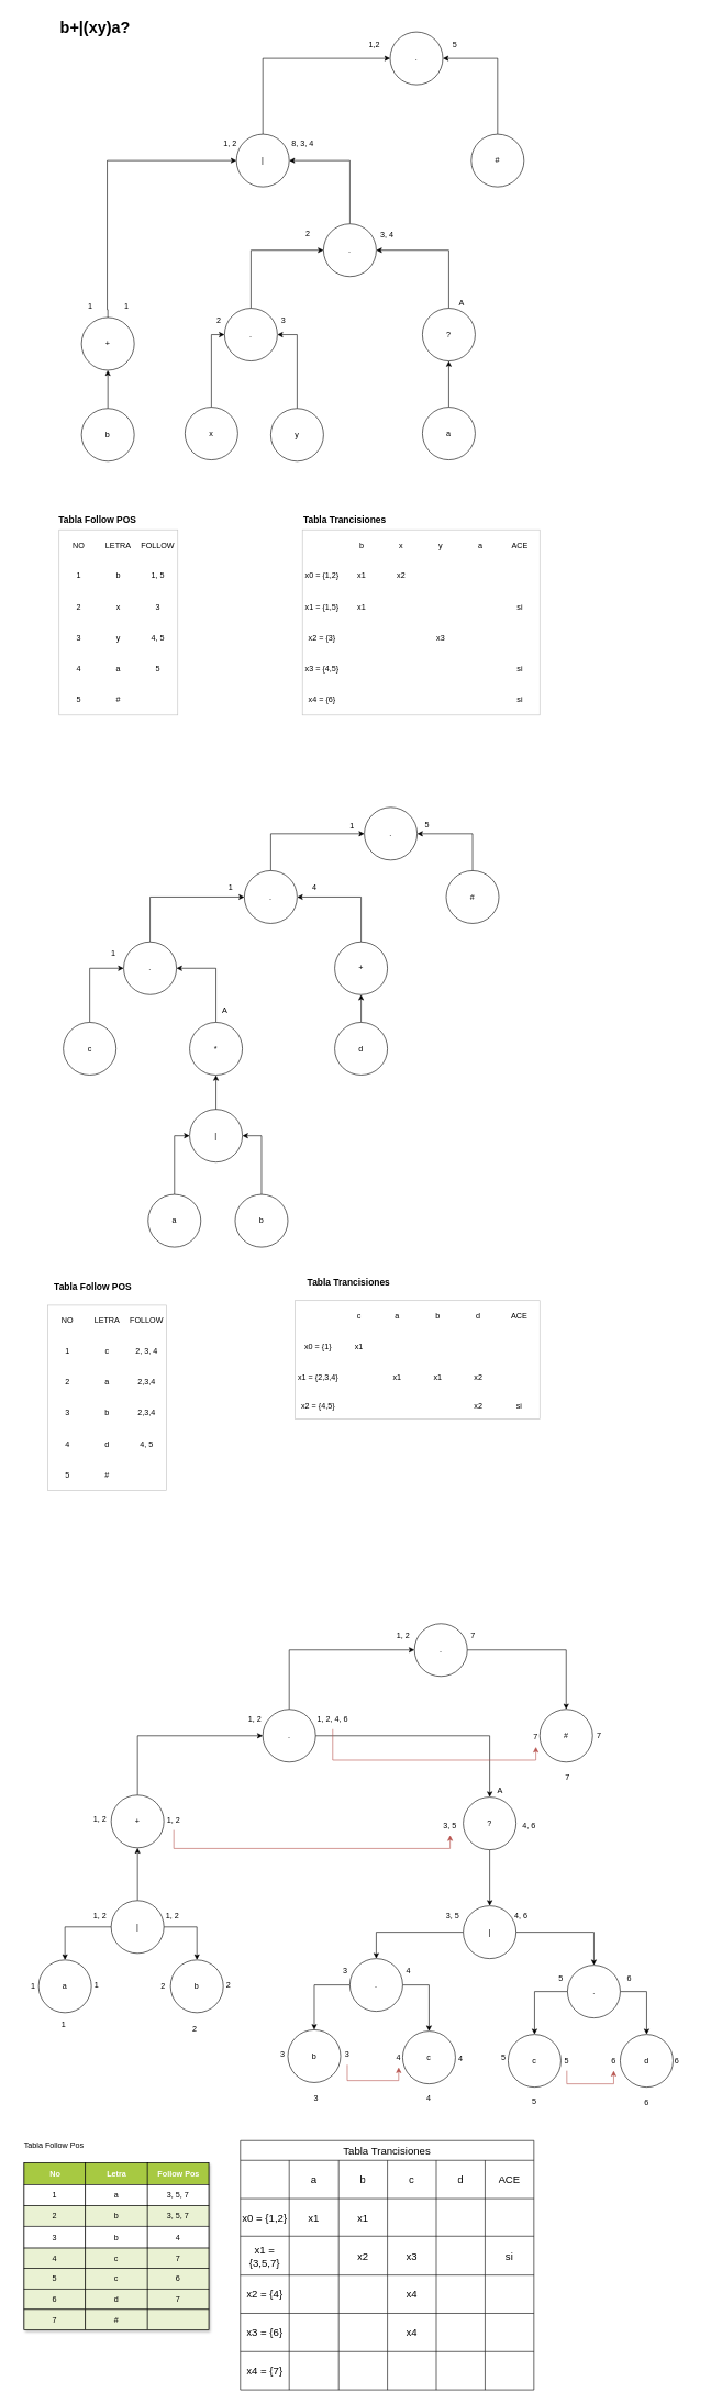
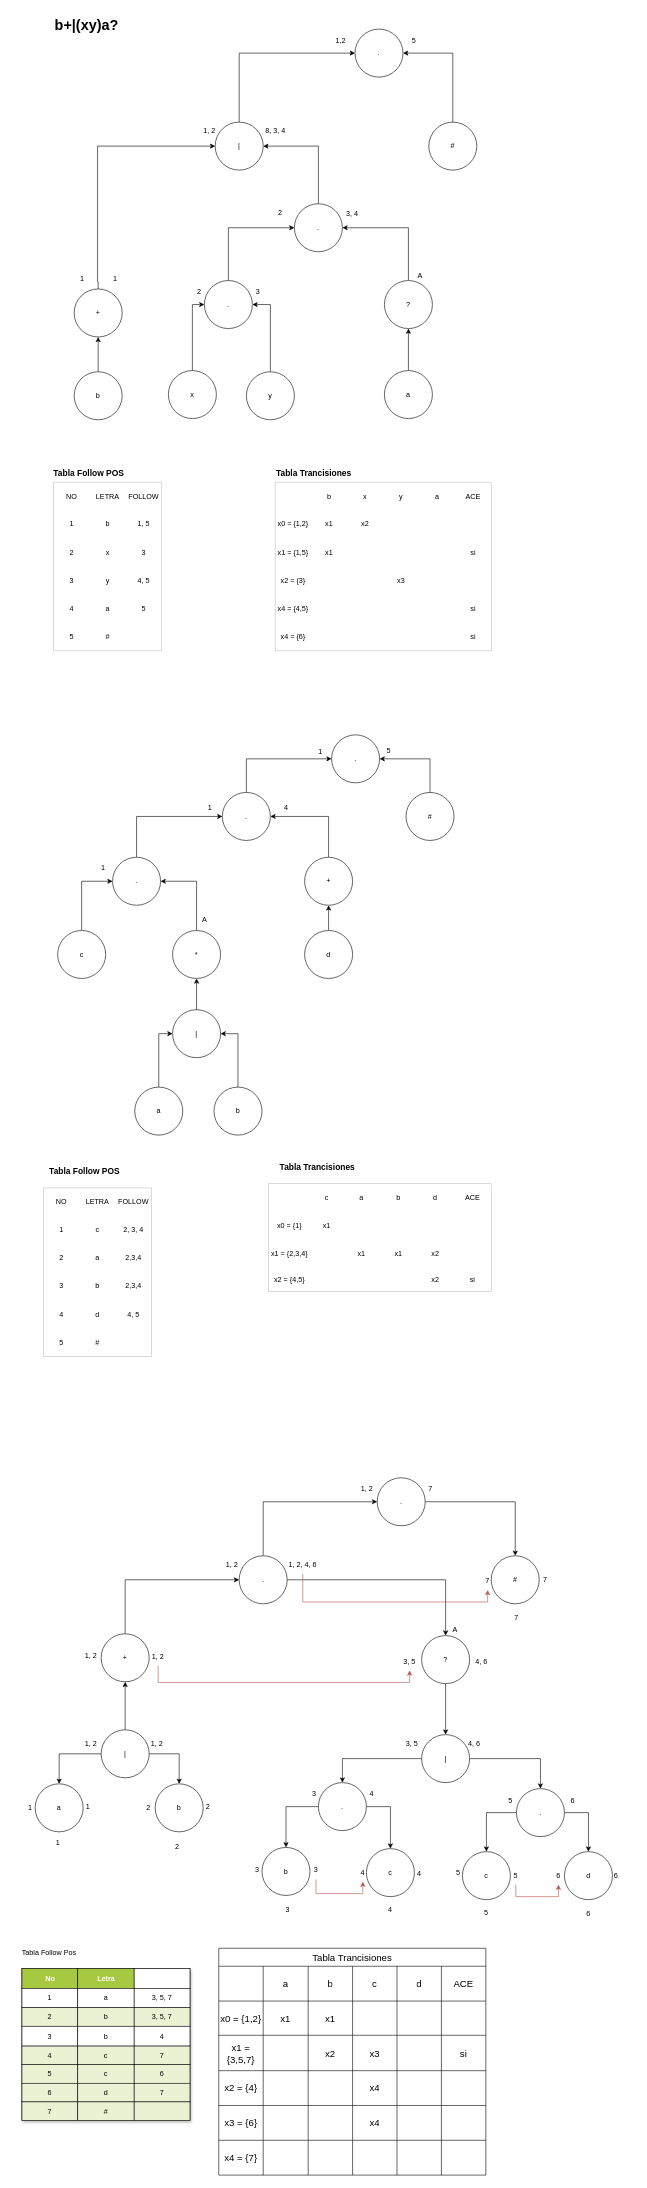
- <mxCell id="112" value="x3 = {4,5}" style="connectable=0;recursiveResize=0;strokeColor=none;fillColor=none;align=center;whiteSpace=wrap;html=1;" parent="111" vertex="1"><mxGeometry width="60" height="47" as="geometry"><mxRectangle width="60" height="47" as="alternateBounds" /></mxGeometry></mxCell>
+ <mxCell id="112" value="x4 = {4,5}" style="connectable=0;recursiveResize=0;strokeColor=none;fillColor=none;align=center;whiteSpace=wrap;html=1;" parent="111" vertex="1"><mxGeometry width="60" height="47" as="geometry"><mxRectangle width="60" height="47" as="alternateBounds" /></mxGeometry></mxCell>
- <mxCell id="263" value="Follow Pos" style="connectable=0;recursiveResize=0;strokeColor=inherit;fillColor=#A7C942;align=center;fontStyle=1;fontColor=#FFFFFF;html=1;" vertex="1" parent="260"><mxGeometry x="187" width="93" height="33" as="geometry"><mxRectangle width="93" height="33" as="alternateBounds" /></mxGeometry></mxCell>
+ <mxCell id="263" value="Follow Pos" style="connectable=0;recursiveResize=0;strokeColor=inherit;fillColor=#ffffff;align=center;fontStyle=1;fontColor=#FFFFFF;html=1;" vertex="1" parent="260"><mxGeometry x="187" width="93" height="33" as="geometry"><mxRectangle width="93" height="33" as="alternateBounds" /></mxGeometry></mxCell>
